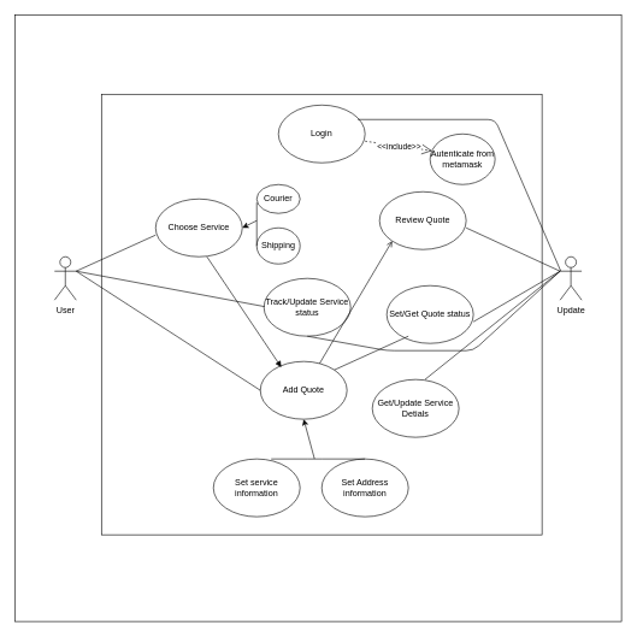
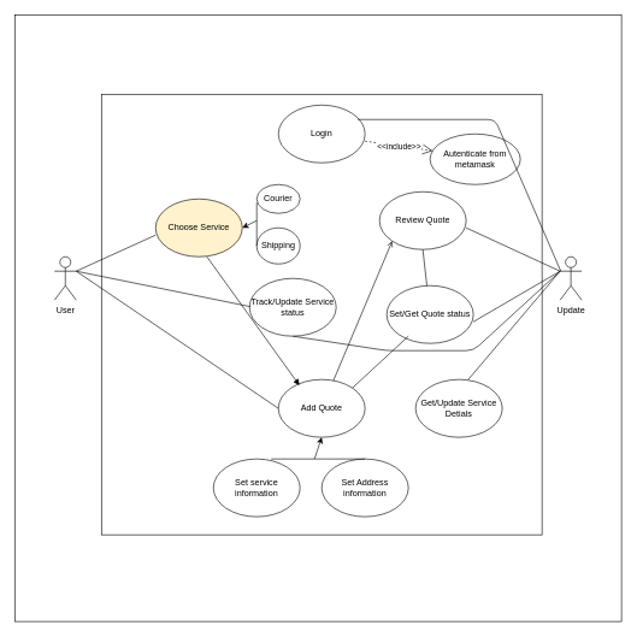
- <mxCell id="9" value="Autenticate from metamask" style="ellipse;whiteSpace=wrap;html=1;" vertex="1" parent="1"><mxGeometry x="595" y="185" width="90" height="70" as="geometry" /></mxCell>
+ <mxCell id="9" value="Autenticate from metamask" style="ellipse;whiteSpace=wrap;html=1;" vertex="1" parent="1"><mxGeometry x="595" y="185" width="125" height="70" as="geometry" /></mxCell>
- <mxCell id="4" value="Choose Service" style="ellipse;whiteSpace=wrap;html=1;" vertex="1" parent="1"><mxGeometry x="215" y="275" width="120" height="80" as="geometry" /></mxCell>
+ <mxCell id="4" value="Choose Service" style="ellipse;whiteSpace=wrap;html=1;fillColor=#fff2cc;" vertex="1" parent="1"><mxGeometry x="215" y="275" width="120" height="80" as="geometry" /></mxCell>
+ <mxCell id="30" value="" style="endArrow=none;html=1;entryX=0.5;entryY=1;entryDx=0;entryDy=0;" edge="1" parent="1" source="12" target="13"><mxGeometry width="50" height="50" relative="1" as="geometry"><mxPoint x="425" y="455" as="sourcePoint" /><mxPoint x="475" y="405" as="targetPoint" /></mxGeometry></mxCell>
- <mxCell id="10" value="&lt;div&gt;Track/Update Service status&lt;/div&gt;" style="ellipse;whiteSpace=wrap;html=1;" vertex="1" parent="1"><mxGeometry x="365" y="385" width="120" height="80" as="geometry" /></mxCell>
+ <mxCell id="10" value="&lt;div&gt;Track/Update Service status&lt;/div&gt;" style="ellipse;whiteSpace=wrap;html=1;" vertex="1" parent="1"><mxGeometry x="345" y="385" width="120" height="80" as="geometry" /></mxCell>
- <mxCell id="11" value="&lt;div&gt;Add Quote&lt;/div&gt;" style="ellipse;whiteSpace=wrap;html=1;" vertex="1" parent="1"><mxGeometry x="360" y="500" width="120" height="80" as="geometry" /></mxCell>
+ <mxCell id="11" value="&lt;div&gt;Add Quote&lt;/div&gt;" style="ellipse;whiteSpace=wrap;html=1;" vertex="1" parent="1"><mxGeometry x="385" y="525" width="120" height="80" as="geometry" /></mxCell>
- <mxCell id="7" value="Get/Update Service Detials" style="ellipse;whiteSpace=wrap;html=1;" vertex="1" parent="1"><mxGeometry x="515" y="525" width="120" height="80" as="geometry" /></mxCell>
+ <mxCell id="7" value="Get/Update Service Detials" style="ellipse;whiteSpace=wrap;html=1;" vertex="1" parent="1"><mxGeometry x="575" y="525" width="120" height="80" as="geometry" /></mxCell>
